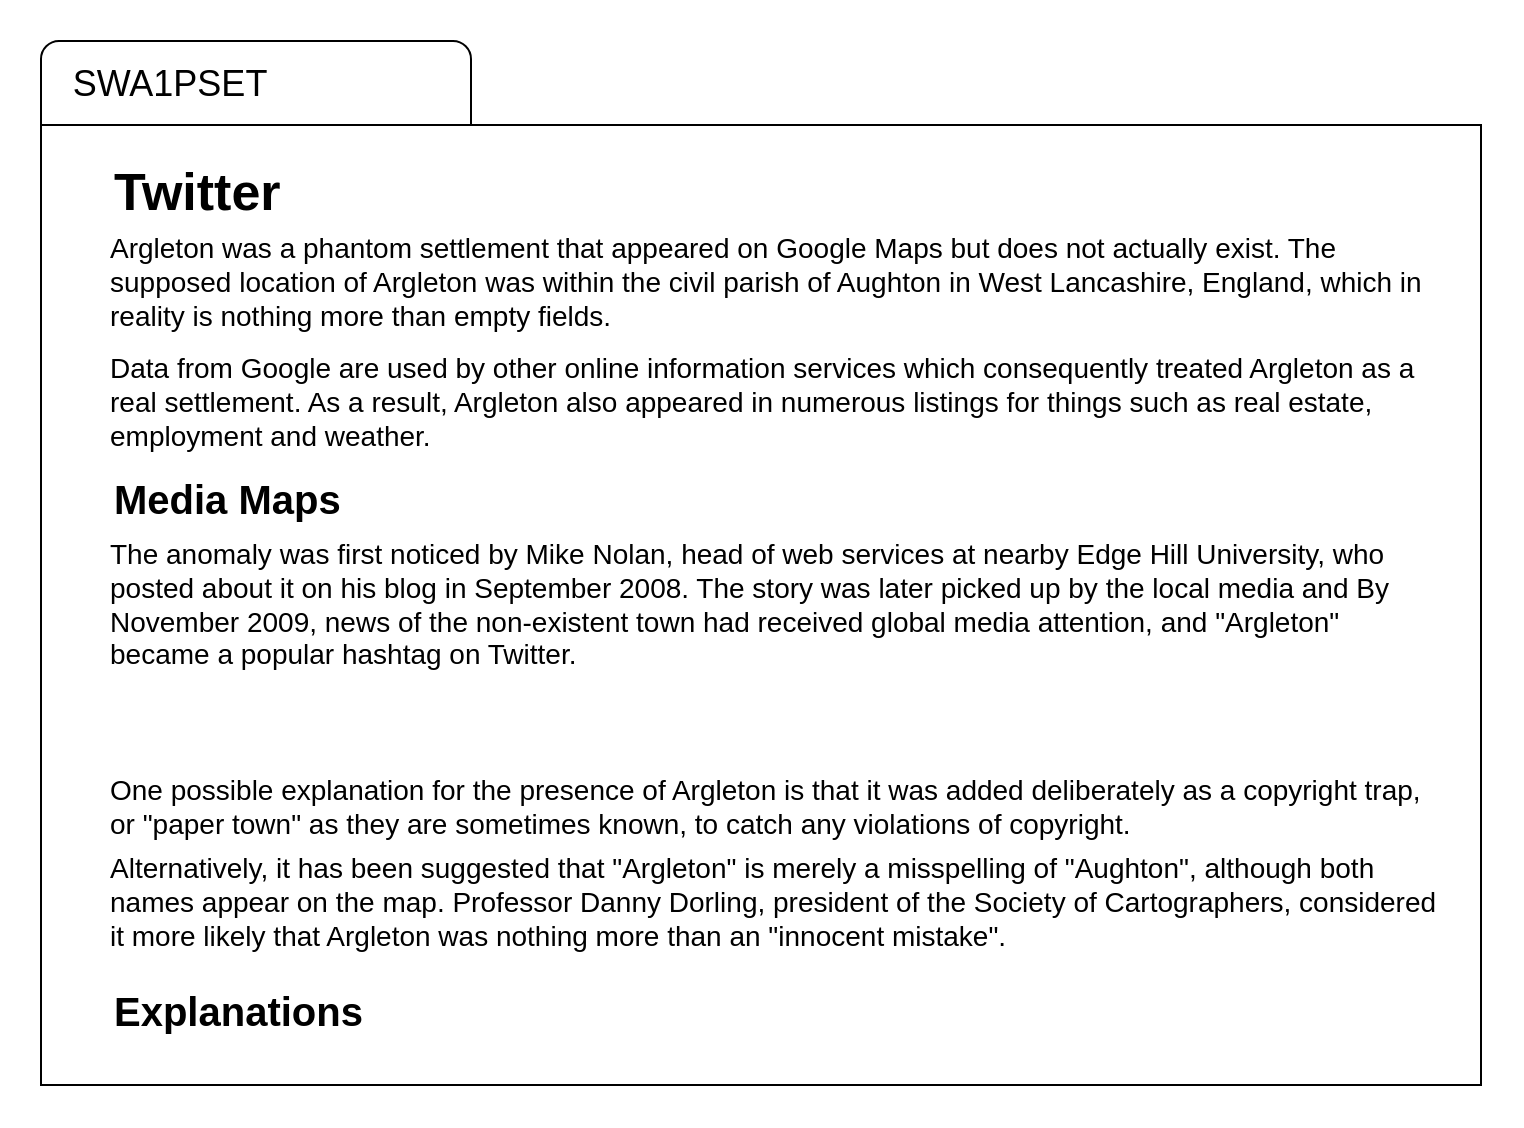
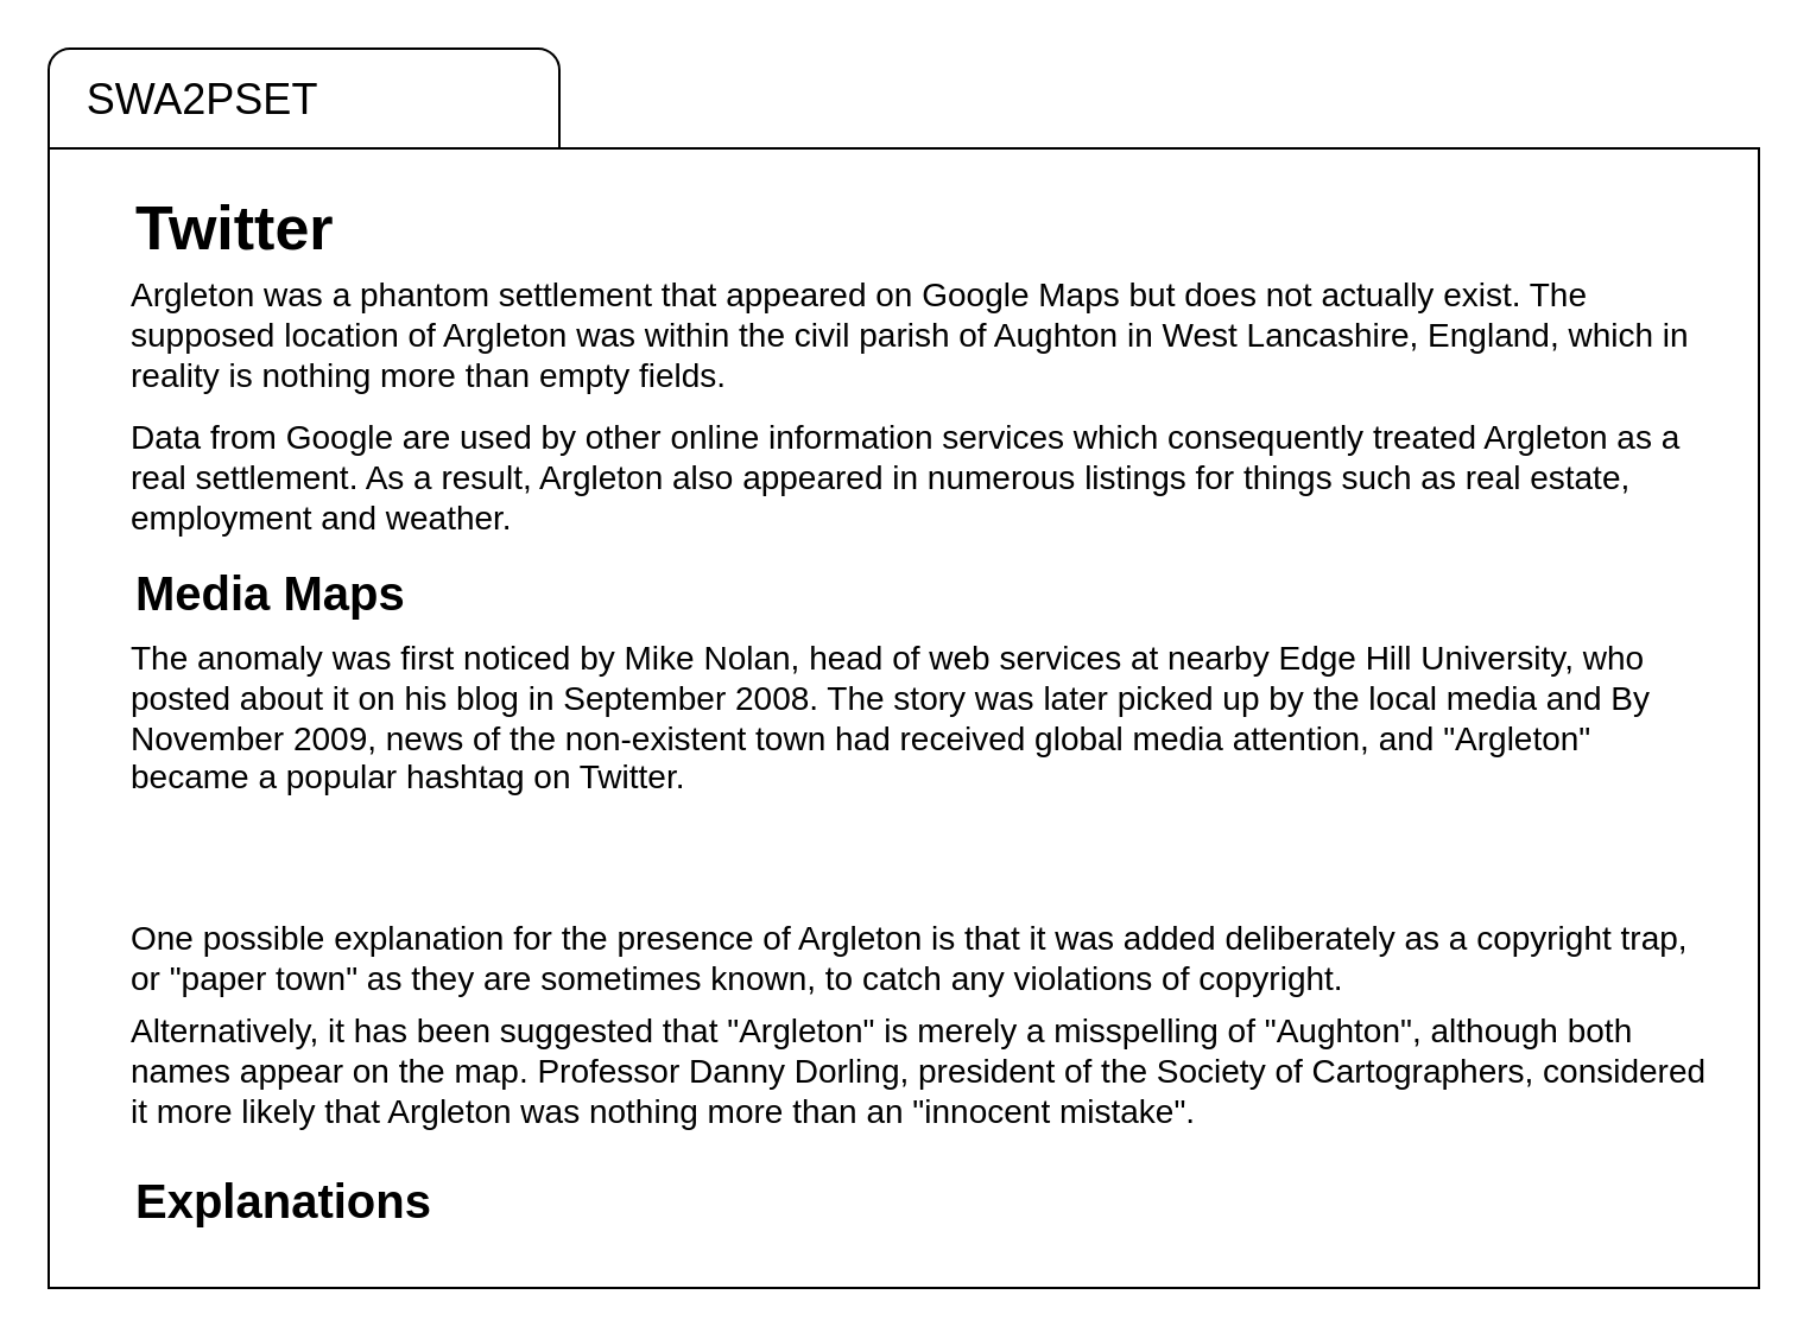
- <mxCell id="6" value="SWA1PSET" style="text;html=1;strokeColor=none;fillColor=none;align=center;verticalAlign=middle;whiteSpace=wrap;rounded=0;fontSize=18;" parent="2" vertex="1"><mxGeometry x="45" y="12" width="40" height="20" as="geometry" /></mxCell>
+ <mxCell id="6" value="SWA2PSET" style="text;html=1;strokeColor=none;fillColor=none;align=center;verticalAlign=middle;whiteSpace=wrap;rounded=0;fontSize=18;" parent="2" vertex="1"><mxGeometry x="45" y="12" width="40" height="20" as="geometry" /></mxCell>
